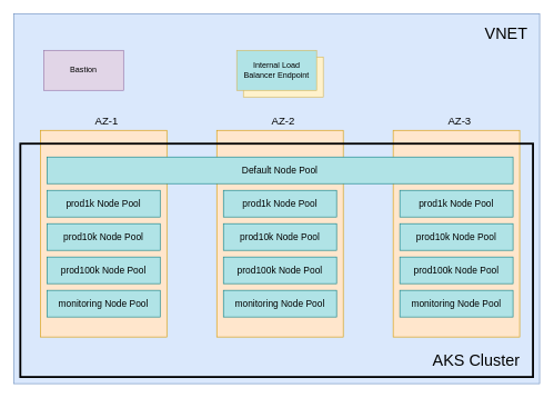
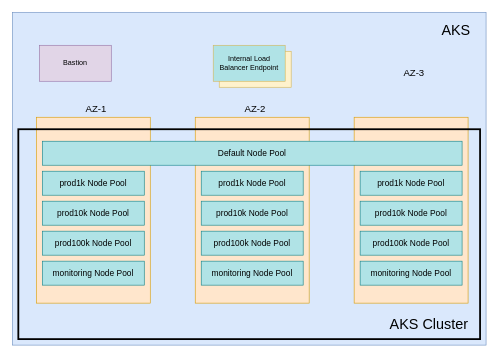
- <mxCell id="3" value="VNET" style="text;html=1;strokeColor=none;fillColor=none;align=center;verticalAlign=middle;whiteSpace=wrap;rounded=0;fontSize=24;" parent="1" vertex="1"><mxGeometry x="730" y="35" width="60" height="30" as="geometry" /></mxCell>
+ <mxCell id="3" value="AKS" style="text;html=1;strokeColor=none;fillColor=none;align=center;verticalAlign=middle;whiteSpace=wrap;rounded=0;fontSize=24;" parent="1" vertex="1"><mxGeometry x="730" y="35" width="60" height="30" as="geometry" /></mxCell>
- <mxCell id="9" value="AZ-3" style="text;html=1;strokeColor=none;fillColor=none;align=center;verticalAlign=middle;whiteSpace=wrap;rounded=0;fontSize=16;" parent="1" vertex="1"><mxGeometry x="625" y="165" width="130" height="30" as="geometry" /></mxCell>
+ <mxCell id="9" value="AZ-3" style="text;html=1;strokeColor=none;fillColor=none;align=center;verticalAlign=middle;whiteSpace=wrap;rounded=0;fontSize=16;" parent="1" vertex="1"><mxGeometry x="625" y="105" width="130" height="30" as="geometry" /></mxCell>
